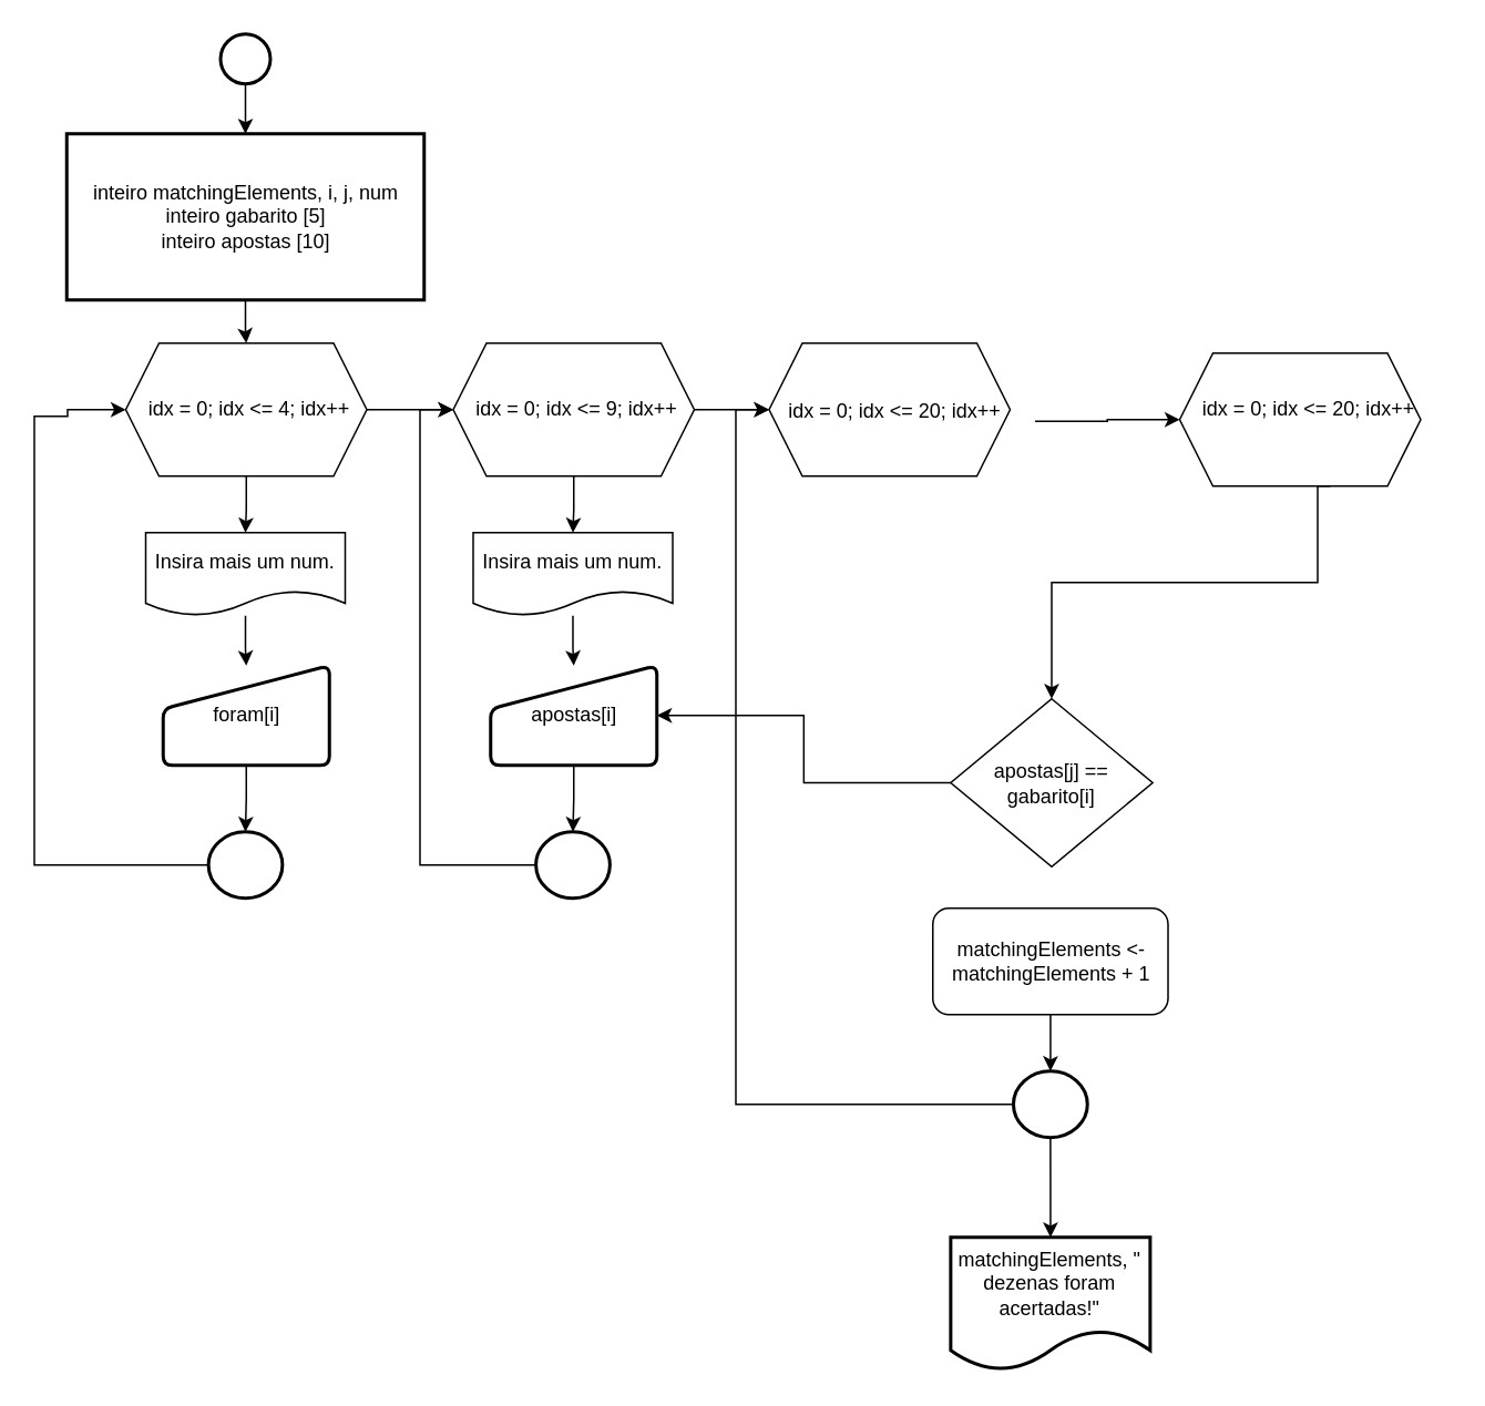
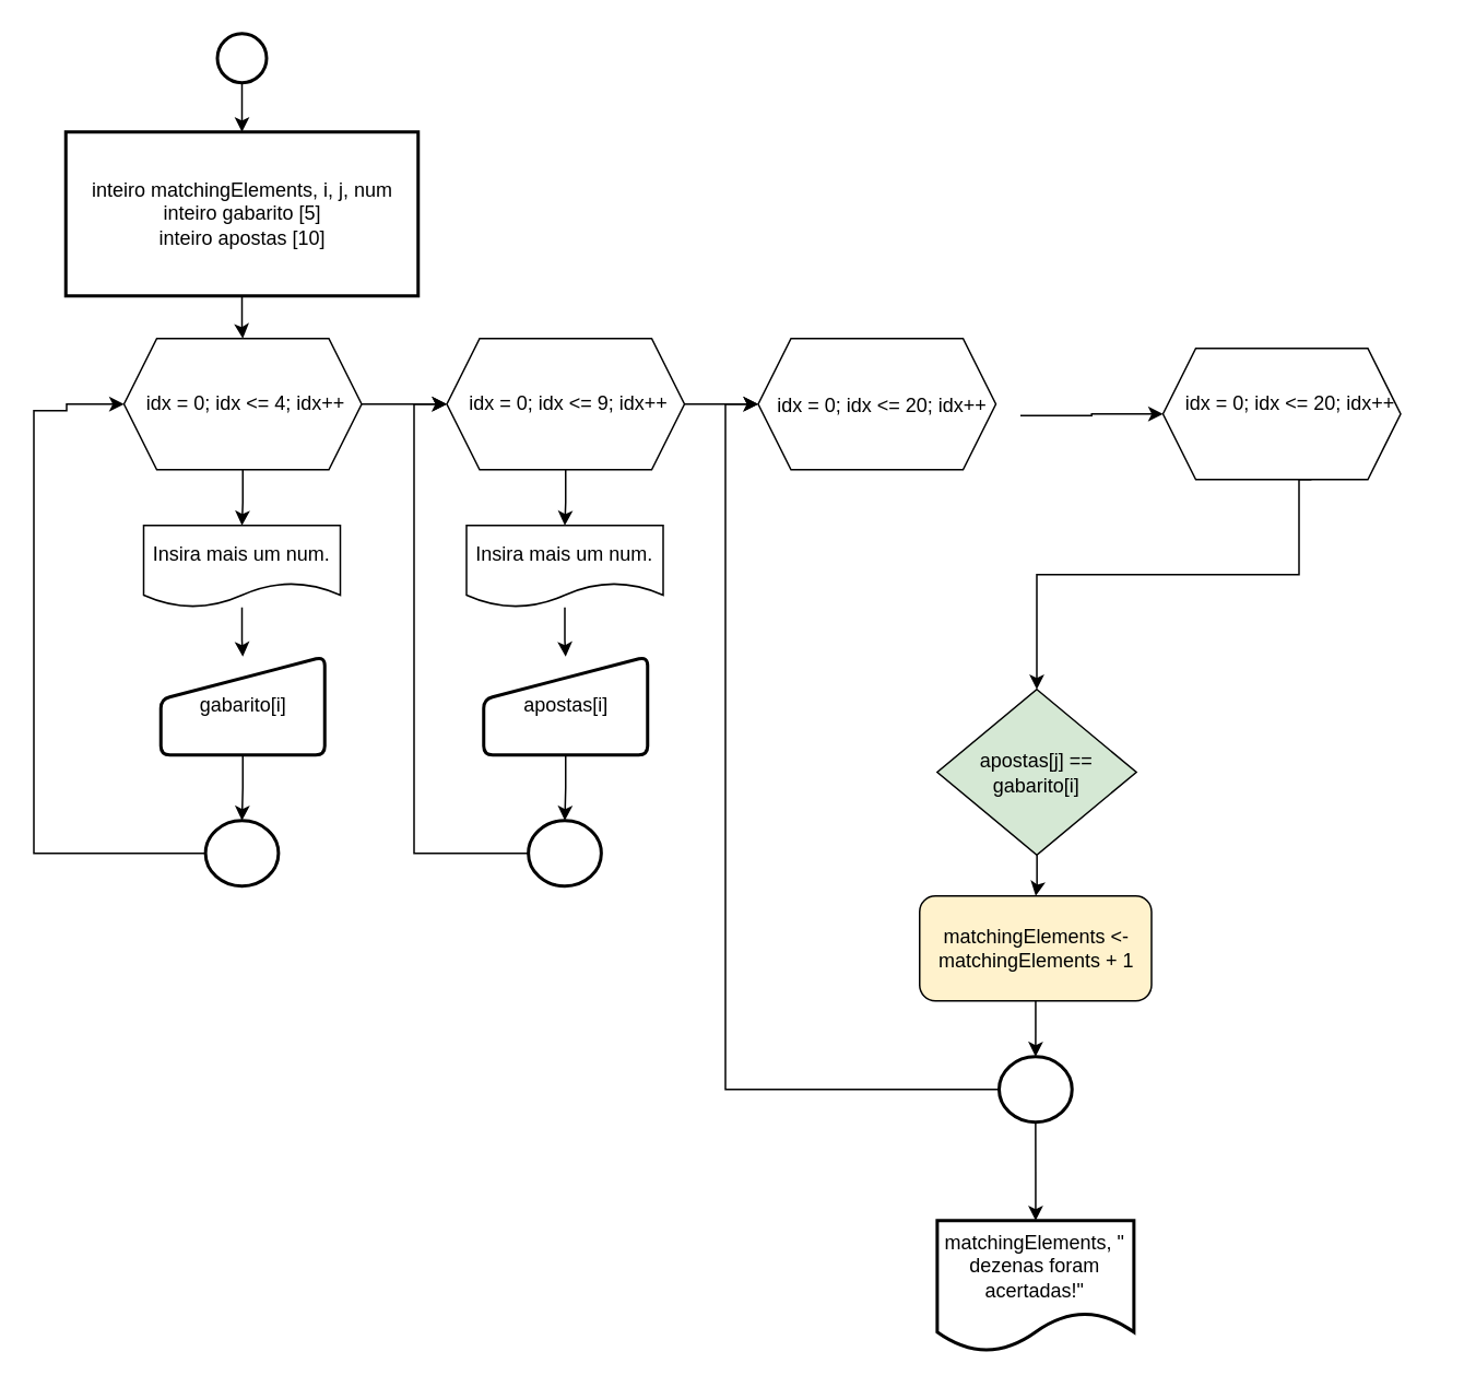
- <mxCell id="14" value="foram[i]" style="html=1;strokeWidth=2;shape=manualInput;whiteSpace=wrap;rounded=1;size=26;arcSize=11;" parent="1" vertex="1"><mxGeometry x="97.5" y="400" width="100" height="60" as="geometry" /></mxCell>
+ <mxCell id="14" value="gabarito[i]" style="html=1;strokeWidth=2;shape=manualInput;whiteSpace=wrap;rounded=1;size=26;arcSize=11;" parent="1" vertex="1"><mxGeometry x="97.5" y="400" width="100" height="60" as="geometry" /></mxCell>
- <mxCell id="33" value="" style="edgeStyle=orthogonalEdgeStyle;rounded=0;orthogonalLoop=1;jettySize=auto;html=1;" parent="1" source="34" target="24" edge="1"><mxGeometry relative="1" as="geometry" /></mxCell>
+ <mxCell id="33" value="" style="edgeStyle=orthogonalEdgeStyle;rounded=0;orthogonalLoop=1;jettySize=auto;html=1;" parent="1" source="34" target="36" edge="1"><mxGeometry relative="1" as="geometry" /></mxCell>
- <mxCell id="34" value="apostas[j] == gabarito[i]" style="rhombus;whiteSpace=wrap;html=1;" parent="1" vertex="1"><mxGeometry x="571.25" y="420" width="121.5" height="101" as="geometry" /></mxCell>
+ <mxCell id="34" value="apostas[j] == gabarito[i]" style="rhombus;whiteSpace=wrap;html=1;fillColor=#d5e8d4;" parent="1" vertex="1"><mxGeometry x="571.25" y="420" width="121.5" height="101" as="geometry" /></mxCell>
- <mxCell id="36" value="matchingElements &amp;lt;- matchingElements + 1" style="rounded=1;whiteSpace=wrap;html=1;" parent="1" vertex="1"><mxGeometry x="560.5" y="546" width="141.5" height="64" as="geometry" /></mxCell>
+ <mxCell id="36" value="matchingElements &amp;lt;- matchingElements + 1" style="rounded=1;whiteSpace=wrap;html=1;fillColor=#fff2cc;" parent="1" vertex="1"><mxGeometry x="560.5" y="546" width="141.5" height="64" as="geometry" /></mxCell>
